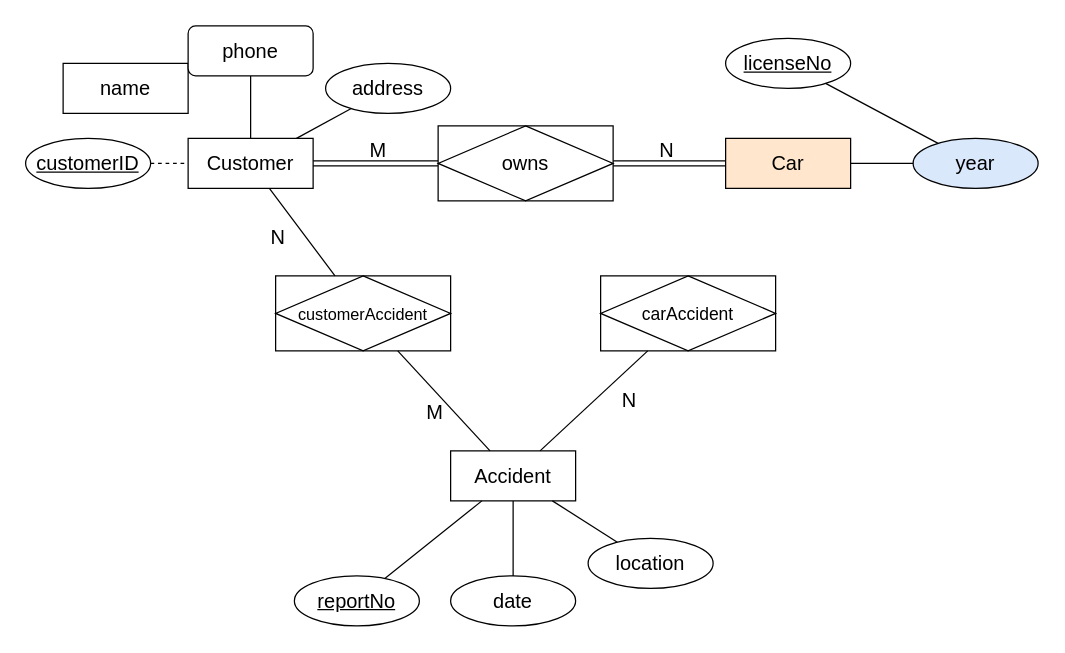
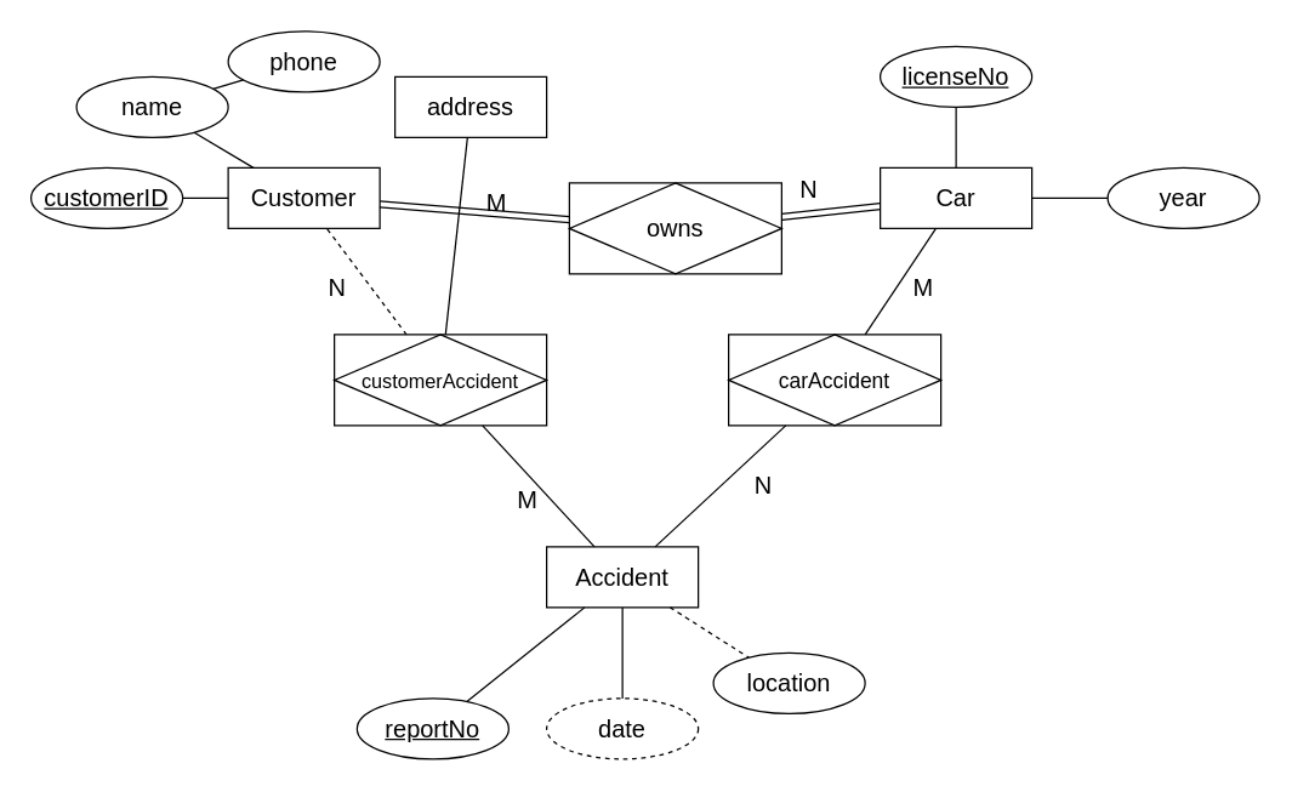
- <mxCell id="5" value="phone" style="whiteSpace=wrap;html=1;align=center;fontSize=16;rounded=1;" vertex="1" parent="1"><mxGeometry x="150" y="20" width="100" height="40" as="geometry" /></mxCell>
+ <mxCell id="5" value="phone" style="ellipse;whiteSpace=wrap;html=1;align=center;fontSize=16;" vertex="1" parent="1"><mxGeometry x="150" y="20" width="100" height="40" as="geometry" /></mxCell>
- <mxCell id="4" value="name" style="whiteSpace=wrap;html=1;align=center;fontSize=16;rounded=0;" vertex="1" parent="1"><mxGeometry x="50" y="50" width="100" height="40" as="geometry" /></mxCell>
+ <mxCell id="4" value="name" style="ellipse;whiteSpace=wrap;html=1;align=center;fontSize=16;" vertex="1" parent="1"><mxGeometry x="50" y="50" width="100" height="40" as="geometry" /></mxCell>
- <mxCell id="6" value="address" style="ellipse;whiteSpace=wrap;html=1;align=center;fontSize=16;" vertex="1" parent="1"><mxGeometry x="260" y="50" width="100" height="40" as="geometry" /></mxCell>
+ <mxCell id="6" value="address" style="whiteSpace=wrap;html=1;align=center;fontSize=16;rounded=0;" vertex="1" parent="1"><mxGeometry x="260" y="50" width="100" height="40" as="geometry" /></mxCell>
- <mxCell id="8" value="" style="endArrow=none;html=1;rounded=0;fontSize=12;startSize=8;endSize=8;curved=1;" edge="1" parent="1" source="5" target="2"><mxGeometry width="50" height="50" relative="1" as="geometry"><mxPoint x="40" y="250" as="sourcePoint" /><mxPoint x="90" y="200" as="targetPoint" /></mxGeometry></mxCell>
+ <mxCell id="8" value="" style="endArrow=none;html=1;rounded=0;fontSize=12;startSize=8;endSize=8;curved=1;" edge="1" parent="1" source="5" target="4"><mxGeometry width="50" height="50" relative="1" as="geometry"><mxPoint x="40" y="250" as="sourcePoint" /><mxPoint x="90" y="200" as="targetPoint" /></mxGeometry></mxCell>
- <mxCell id="15" value="" style="endArrow=none;html=1;rounded=0;fontSize=12;startSize=8;endSize=8;curved=1;" edge="1" parent="1" source="12" target="13"><mxGeometry width="50" height="50" relative="1" as="geometry"><mxPoint x="570" y="-20" as="sourcePoint" /><mxPoint x="614" y="4" as="targetPoint" /></mxGeometry></mxCell>
+ <mxCell id="15" value="" style="endArrow=none;html=1;rounded=0;fontSize=12;startSize=8;endSize=8;curved=1;" edge="1" parent="1" source="12" target="11"><mxGeometry width="50" height="50" relative="1" as="geometry"><mxPoint x="570" y="-20" as="sourcePoint" /><mxPoint x="614" y="4" as="targetPoint" /></mxGeometry></mxCell>
- <mxCell id="9" value="" style="endArrow=none;html=1;rounded=0;fontSize=12;startSize=8;endSize=8;curved=1;" edge="1" parent="1" source="6" target="2"><mxGeometry width="50" height="50" relative="1" as="geometry"><mxPoint x="50" y="260" as="sourcePoint" /><mxPoint x="100" y="210" as="targetPoint" /></mxGeometry></mxCell>
+ <mxCell id="9" value="" style="endArrow=none;html=1;rounded=0;fontSize=12;startSize=8;endSize=8;curved=1;" edge="1" parent="1" source="6" target="28"><mxGeometry width="50" height="50" relative="1" as="geometry"><mxPoint x="50" y="260" as="sourcePoint" /><mxPoint x="100" y="210" as="targetPoint" /></mxGeometry></mxCell>
+ <mxCell id="7" value="" style="endArrow=none;html=1;rounded=0;fontSize=12;startSize=8;endSize=8;curved=1;" edge="1" parent="1" source="4" target="2"><mxGeometry width="50" height="50" relative="1" as="geometry"><mxPoint x="30" y="240" as="sourcePoint" /><mxPoint x="80" y="190" as="targetPoint" /></mxGeometry></mxCell>
- <mxCell id="10" value="" style="endArrow=none;html=1;rounded=0;fontSize=12;startSize=8;endSize=8;curved=1;dashed=1;" edge="1" parent="1" source="3" target="2"><mxGeometry width="50" height="50" relative="1" as="geometry"><mxPoint x="60" y="270" as="sourcePoint" /><mxPoint x="110" y="220" as="targetPoint" /></mxGeometry></mxCell>
+ <mxCell id="10" value="" style="endArrow=none;html=1;rounded=0;fontSize=12;startSize=8;endSize=8;curved=1;" edge="1" parent="1" source="3" target="2"><mxGeometry width="50" height="50" relative="1" as="geometry"><mxPoint x="60" y="270" as="sourcePoint" /><mxPoint x="110" y="220" as="targetPoint" /></mxGeometry></mxCell>
- <mxCell id="27" value="owns" style="shape=associativeEntity;whiteSpace=wrap;html=1;align=center;fontSize=16;" vertex="1" parent="1"><mxGeometry x="350" y="100" width="140" height="60" as="geometry" /></mxCell>
+ <mxCell id="27" value="owns" style="shape=associativeEntity;whiteSpace=wrap;html=1;align=center;fontSize=16;" vertex="1" parent="1"><mxGeometry x="375" y="120" width="140" height="60" as="geometry" /></mxCell>
- <mxCell id="11" value="Car" style="whiteSpace=wrap;html=1;align=center;fontSize=16;fillColor=#ffe6cc;" vertex="1" parent="1"><mxGeometry x="580" y="110" width="100" height="40" as="geometry" /></mxCell>
+ <mxCell id="11" value="Car" style="whiteSpace=wrap;html=1;align=center;fontSize=16;" vertex="1" parent="1"><mxGeometry x="580" y="110" width="100" height="40" as="geometry" /></mxCell>
- <mxCell id="13" value="year" style="ellipse;whiteSpace=wrap;html=1;align=center;fontSize=16;fillColor=#dae8fc;" vertex="1" parent="1"><mxGeometry x="730" y="110" width="100" height="40" as="geometry" /></mxCell>
+ <mxCell id="13" value="year" style="ellipse;whiteSpace=wrap;html=1;align=center;fontSize=16;" vertex="1" parent="1"><mxGeometry x="730" y="110" width="100" height="40" as="geometry" /></mxCell>
- <mxCell id="29" value="" style="endArrow=none;html=1;rounded=0;fontSize=12;startSize=8;endSize=8;curved=1;" edge="1" parent="1" source="28" target="2"><mxGeometry relative="1" as="geometry"><mxPoint y="210" as="sourcePoint" x="10" /><mxPoint x="170" y="210" as="targetPoint" /></mxGeometry></mxCell>
+ <mxCell id="29" value="" style="endArrow=none;html=1;rounded=0;fontSize=12;startSize=8;endSize=8;curved=1;dashed=1;" edge="1" parent="1" source="28" target="2"><mxGeometry relative="1" as="geometry"><mxPoint y="210" as="sourcePoint" x="10" /><mxPoint x="170" y="210" as="targetPoint" /></mxGeometry></mxCell>
+ <mxCell id="36" value="" style="endArrow=none;html=1;rounded=0;fontSize=12;startSize=8;endSize=8;curved=1;" edge="1" parent="1" source="11" target="33"><mxGeometry relative="1" as="geometry"><mxPoint x="626" y="180" as="sourcePoint" /><mxPoint x="700" y="260" as="targetPoint" /></mxGeometry></mxCell>
+ <mxCell id="37" value="M" style="resizable=0;html=1;whiteSpace=wrap;align=left;verticalAlign=bottom;fontSize=16;" connectable="0" vertex="1" parent="36"><mxGeometry x="-1" relative="1" as="geometry"><mxPoint x="-17" y="50" as="offset" /></mxGeometry></mxCell>
- <mxCell id="21" value="" style="endArrow=none;html=1;rounded=0;fontSize=12;startSize=8;endSize=8;curved=1;" edge="1" parent="1" source="14" target="19"><mxGeometry width="50" height="50" relative="1" as="geometry"><mxPoint x="260" y="330" as="sourcePoint" /><mxPoint x="320" y="334" as="targetPoint" /></mxGeometry></mxCell>
+ <mxCell id="21" value="" style="endArrow=none;html=1;rounded=0;fontSize=12;startSize=8;endSize=8;curved=1;dashed=1;" edge="1" parent="1" source="14" target="19"><mxGeometry width="50" height="50" relative="1" as="geometry"><mxPoint x="260" y="330" as="sourcePoint" /><mxPoint x="320" y="334" as="targetPoint" /></mxGeometry></mxCell>
- <mxCell id="18" value="date" style="ellipse;whiteSpace=wrap;html=1;align=center;fontSize=16;" vertex="1" parent="1"><mxGeometry x="360" y="460" width="100" height="40" as="geometry" /></mxCell>
+ <mxCell id="18" value="date" style="ellipse;whiteSpace=wrap;html=1;align=center;fontSize=16;dashed=1;" vertex="1" parent="1"><mxGeometry x="360" y="460" width="100" height="40" as="geometry" /></mxCell>
